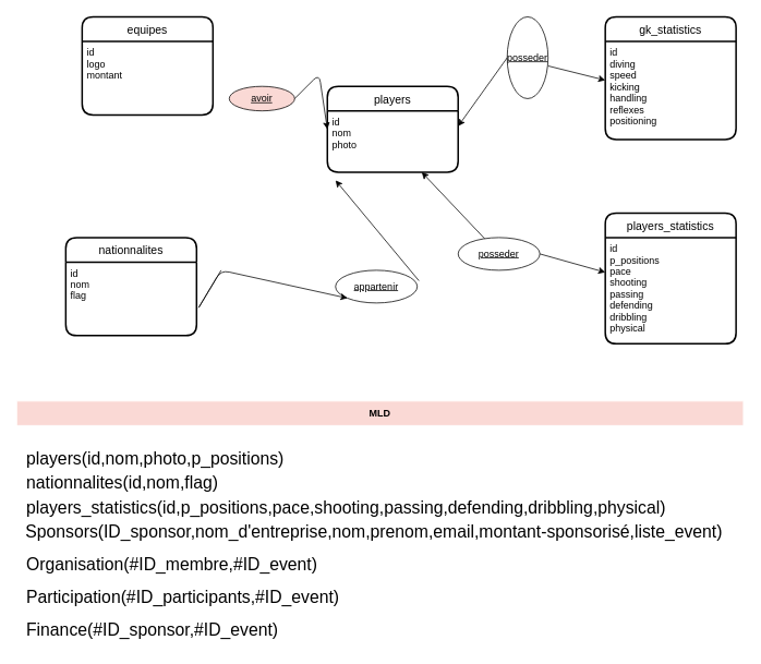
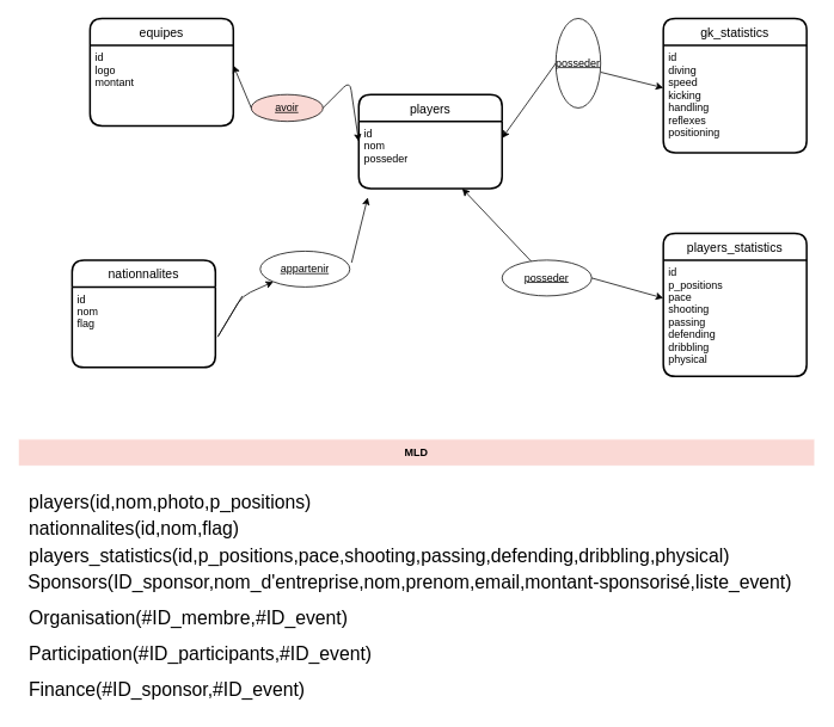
+ <mxCell id="19" style="edgeStyle=none;html=1;exitX=0;exitY=0.5;exitDx=0;exitDy=0;entryX=1;entryY=0.25;entryDx=0;entryDy=0;" edge="1" parent="1" source="18" target="3"><mxGeometry relative="1" as="geometry"><mxPoint x="310" y="110" as="sourcePoint" /><mxPoint x="270" y="80" as="targetPoint" /></mxGeometry></mxCell>
- <mxCell id="11" value="id&#10;nom&#10;photo&#10;" style="align=left;strokeColor=none;fillColor=none;spacingLeft=4;fontSize=12;verticalAlign=top;resizable=0;rotatable=0;part=1;" vertex="1" parent="10"><mxGeometry y="30" width="160" height="75" as="geometry" /></mxCell>
+ <mxCell id="11" value="id&#10;nom&#10;posseder&#10;" style="align=left;strokeColor=none;fillColor=none;spacingLeft=4;fontSize=12;verticalAlign=top;resizable=0;rotatable=0;part=1;" vertex="1" parent="10"><mxGeometry y="30" width="160" height="75" as="geometry" /></mxCell>
- <mxCell id="16" value="appartenir" style="ellipse;whiteSpace=wrap;html=1;align=center;fontStyle=4;" vertex="1" parent="1"><mxGeometry x="410" y="330" width="100" height="40" as="geometry" /></mxCell>
+ <mxCell id="16" value="appartenir" style="ellipse;whiteSpace=wrap;html=1;align=center;fontStyle=4;" vertex="1" parent="1"><mxGeometry x="290" y="280" width="100" height="40" as="geometry" /></mxCell>
